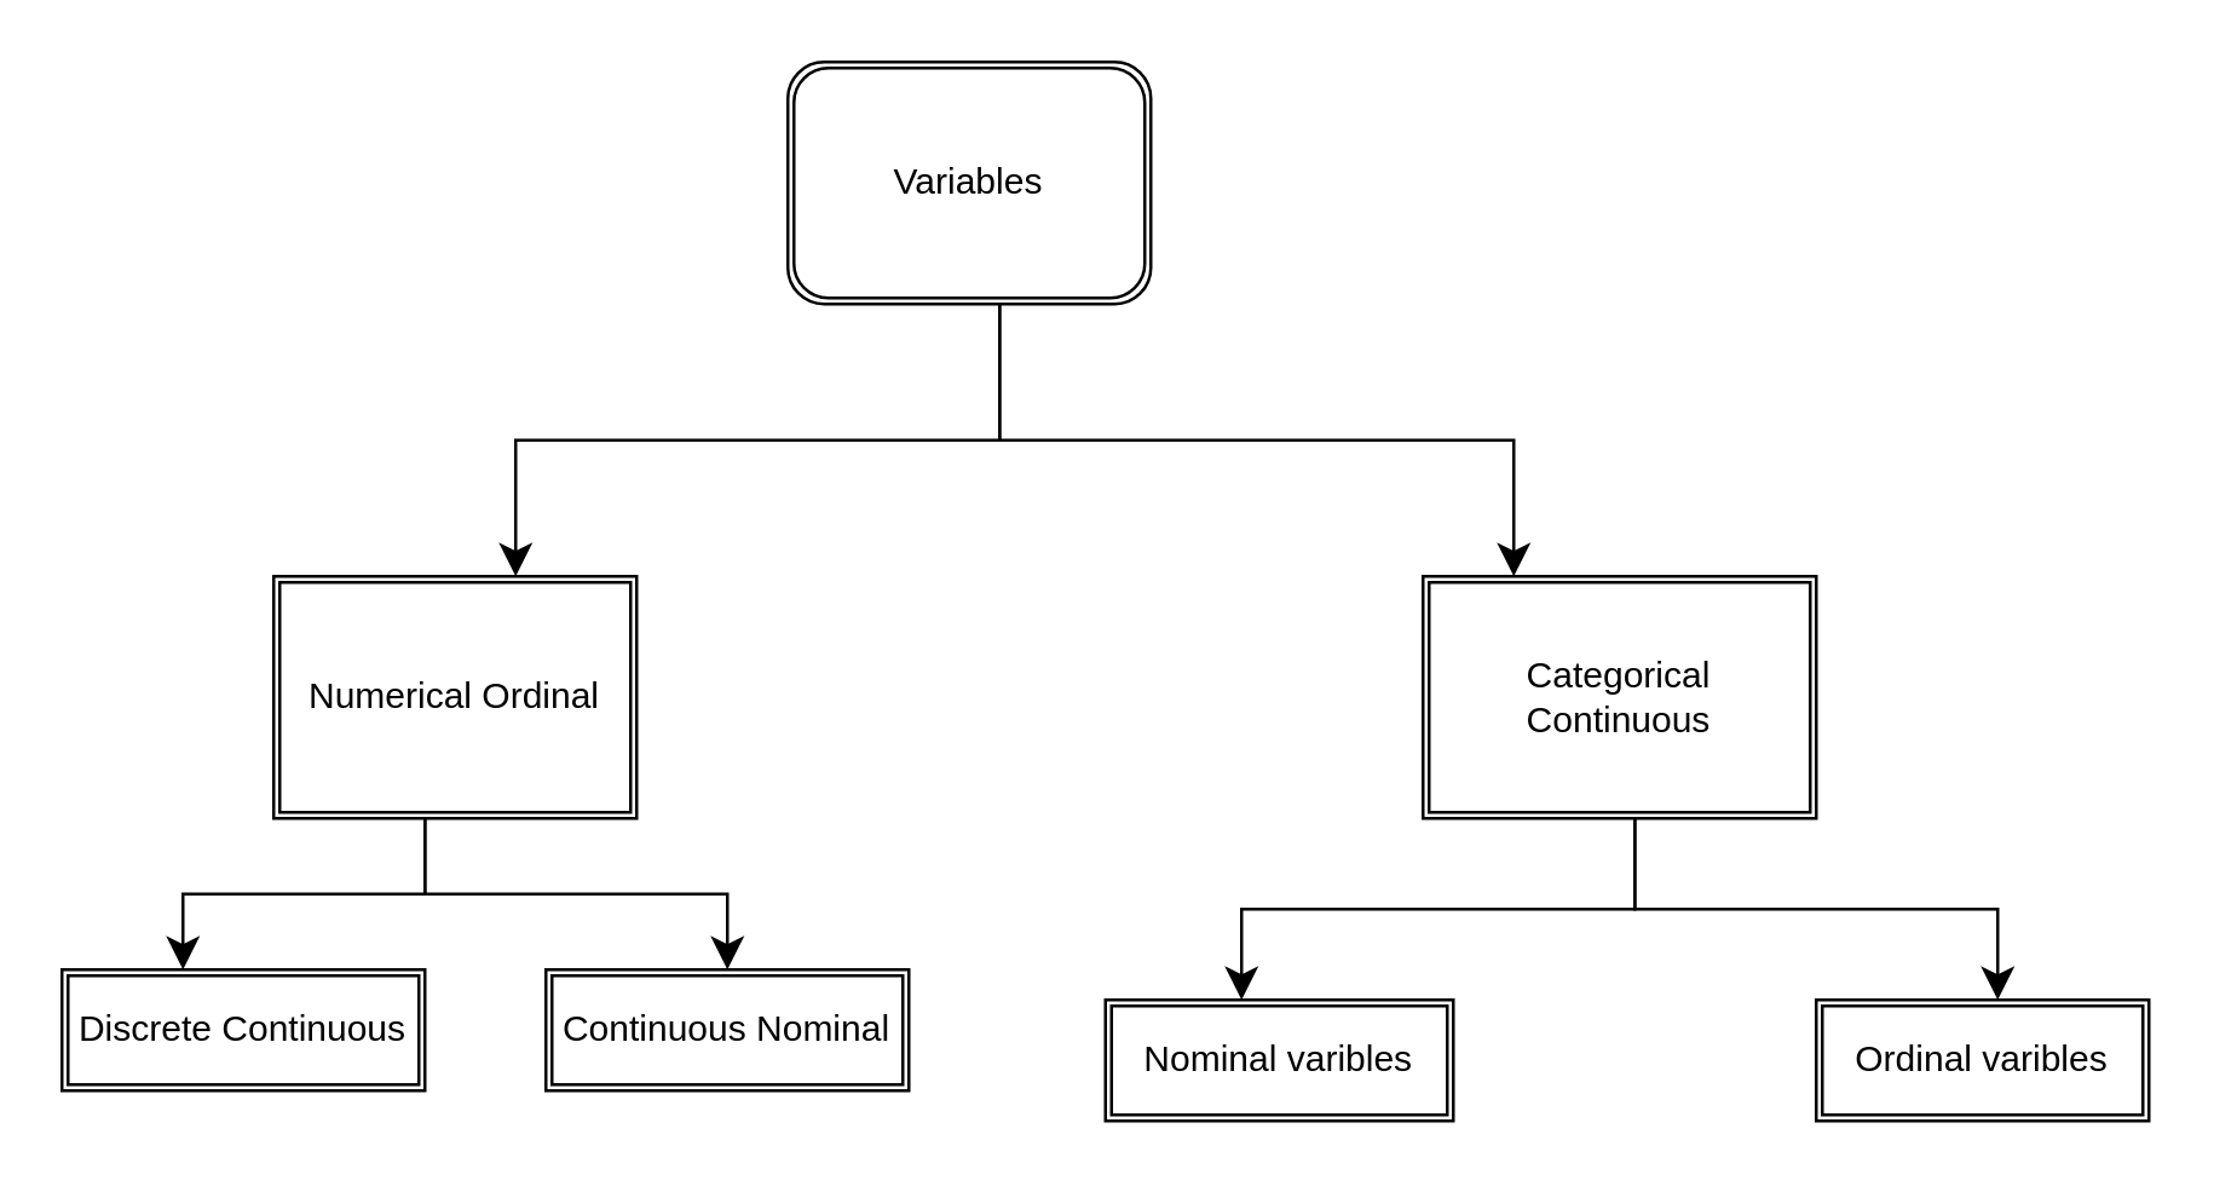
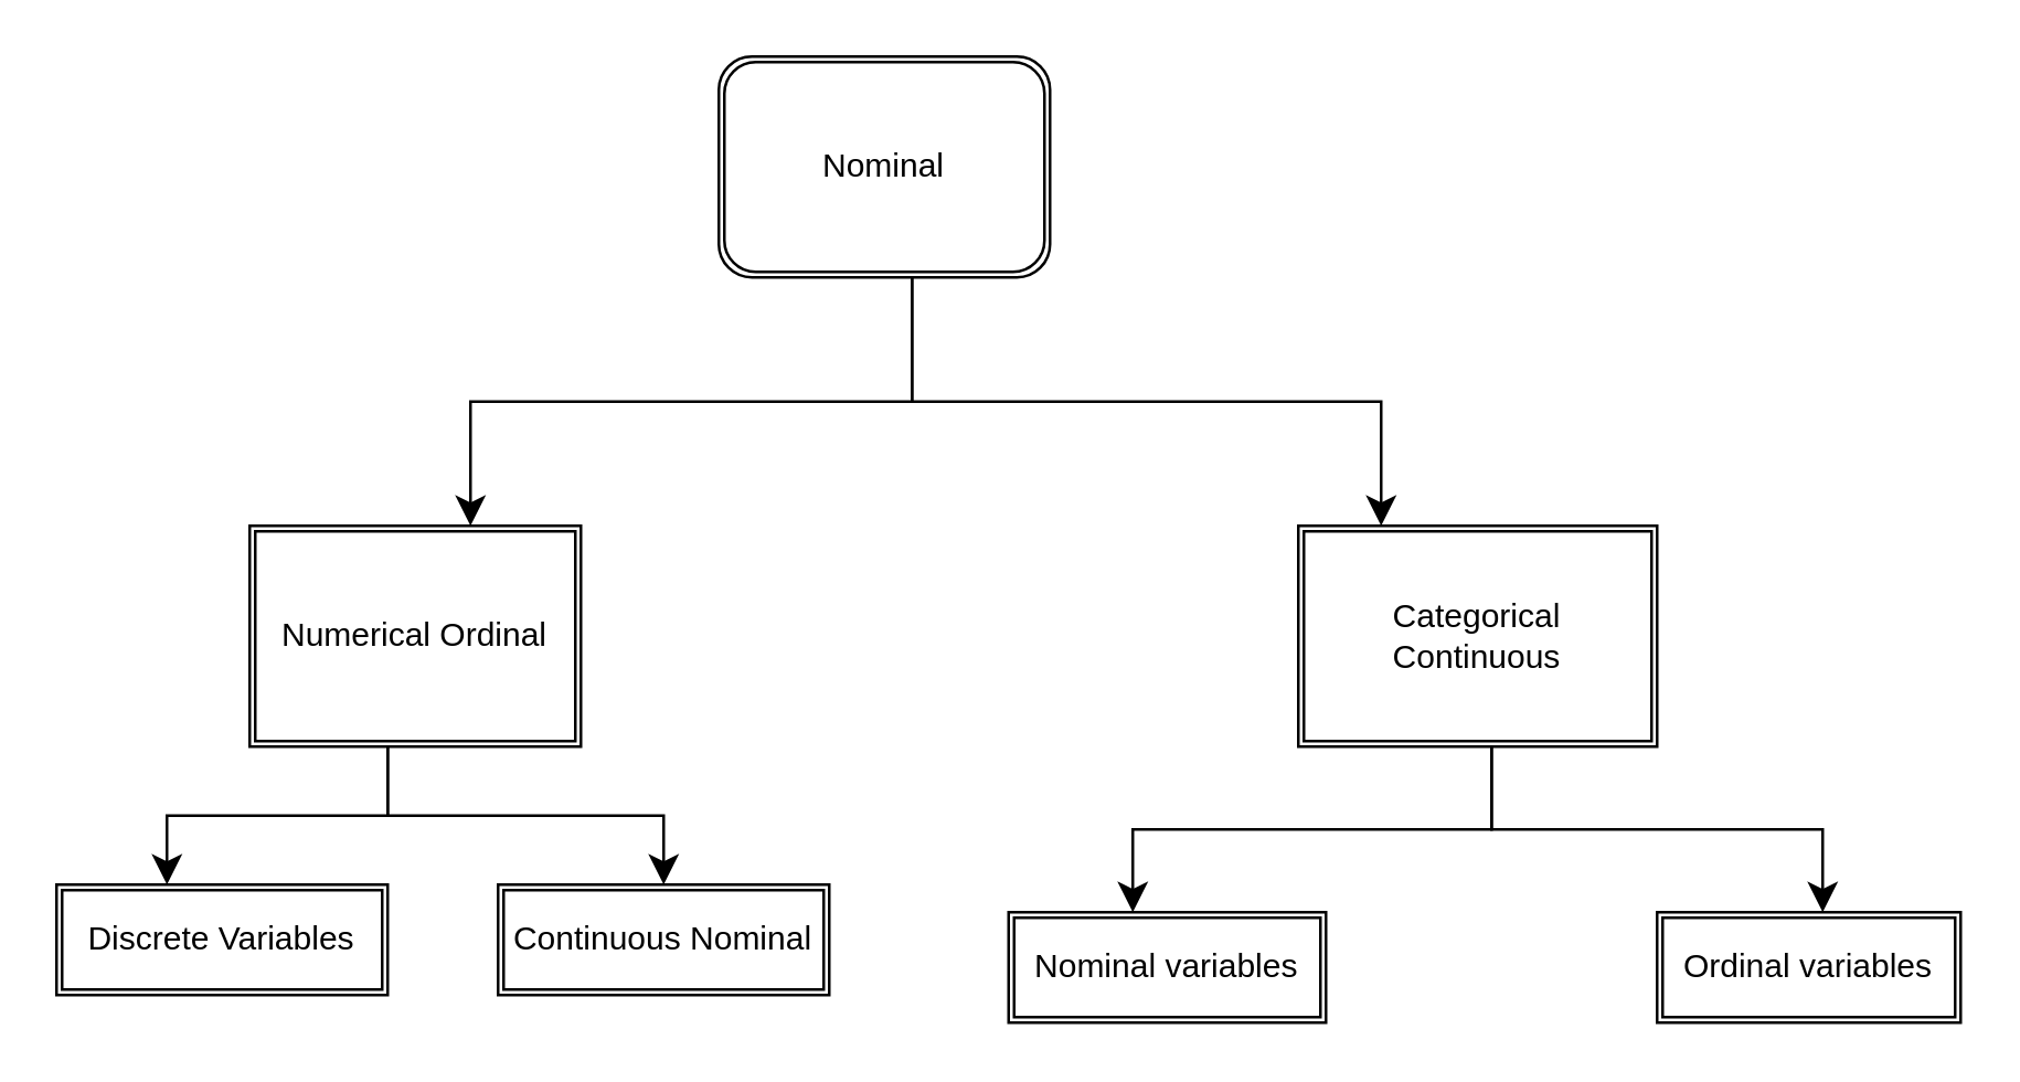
- <mxCell id="2" value="Variables" style="shape=ext;double=1;rounded=1;whiteSpace=wrap;html=1;" vertex="1" parent="1"><mxGeometry x="260" y="20" width="120" height="80" as="geometry" /></mxCell>
+ <mxCell id="2" value="Nominal" style="shape=ext;double=1;rounded=1;whiteSpace=wrap;html=1;" vertex="1" parent="1"><mxGeometry x="260" y="20" width="120" height="80" as="geometry" /></mxCell>
- <mxCell id="10" value="Discrete Continuous" style="shape=ext;double=1;rounded=0;whiteSpace=wrap;html=1;" vertex="1" parent="1"><mxGeometry x="20" y="320" width="120" height="40" as="geometry" /></mxCell>
+ <mxCell id="10" value="Discrete Variables" style="shape=ext;double=1;rounded=0;whiteSpace=wrap;html=1;" vertex="1" parent="1"><mxGeometry x="20" y="320" width="120" height="40" as="geometry" /></mxCell>
- <mxCell id="13" value="Nominal varibles" style="shape=ext;double=1;rounded=0;whiteSpace=wrap;html=1;" vertex="1" parent="1"><mxGeometry x="365" y="330" width="115" height="40" as="geometry" /></mxCell>
+ <mxCell id="13" value="Nominal variables" style="shape=ext;double=1;rounded=0;whiteSpace=wrap;html=1;" vertex="1" parent="1"><mxGeometry x="365" y="330" width="115" height="40" as="geometry" /></mxCell>
- <mxCell id="14" value="Ordinal varibles" style="shape=ext;double=1;rounded=0;whiteSpace=wrap;html=1;" vertex="1" parent="1"><mxGeometry x="600" y="330" width="110" height="40" as="geometry" /></mxCell>
+ <mxCell id="14" value="Ordinal variables" style="shape=ext;double=1;rounded=0;whiteSpace=wrap;html=1;" vertex="1" parent="1"><mxGeometry x="600" y="330" width="110" height="40" as="geometry" /></mxCell>
